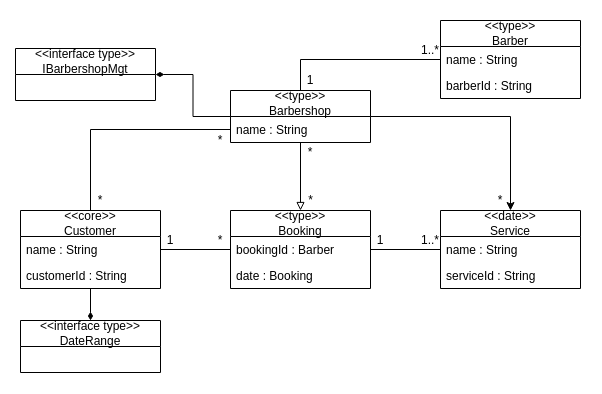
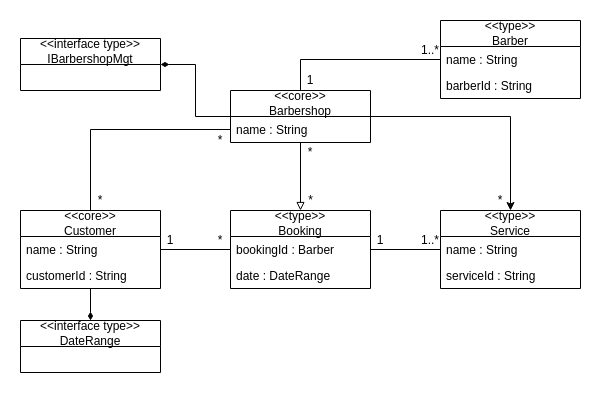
- <mxCell id="35" value="&amp;lt;&amp;lt;interface type&amp;gt;&amp;gt;&lt;br&gt;IBarbershopMgt" style="swimlane;fontStyle=0;childLayout=stackLayout;horizontal=1;startSize=26;fillColor=none;horizontalStack=0;resizeParent=1;resizeParentMax=0;resizeLast=0;collapsible=1;marginBottom=0;whiteSpace=wrap;html=1;" vertex="1" parent="1"><mxGeometry x="15" y="48" width="140" height="52" as="geometry"><mxRectangle x="290" y="490" width="100" height="40" as="alternateBounds" /></mxGeometry></mxCell>
+ <mxCell id="35" value="&amp;lt;&amp;lt;interface type&amp;gt;&amp;gt;&lt;br&gt;IBarbershopMgt" style="swimlane;fontStyle=0;childLayout=stackLayout;horizontal=1;startSize=26;fillColor=none;horizontalStack=0;resizeParent=1;resizeParentMax=0;resizeLast=0;collapsible=1;marginBottom=0;whiteSpace=wrap;html=1;" vertex="1" parent="1"><mxGeometry x="20" y="38" width="140" height="52" as="geometry"><mxRectangle x="290" y="490" width="100" height="40" as="alternateBounds" /></mxGeometry></mxCell>
- <mxCell id="6" value="&amp;lt;&amp;lt;type&amp;gt;&amp;gt;&lt;br&gt;Barbershop" style="swimlane;fontStyle=0;childLayout=stackLayout;horizontal=1;startSize=26;fillColor=none;horizontalStack=0;resizeParent=1;resizeParentMax=0;resizeLast=0;collapsible=1;marginBottom=0;whiteSpace=wrap;html=1;" vertex="1" parent="1"><mxGeometry x="230" y="90" width="140" height="52" as="geometry"><mxRectangle x="290" y="490" width="100" height="40" as="alternateBounds" /></mxGeometry></mxCell>
+ <mxCell id="6" value="&amp;lt;&amp;lt;core&amp;gt;&amp;gt;&lt;br&gt;Barbershop" style="swimlane;fontStyle=0;childLayout=stackLayout;horizontal=1;startSize=26;fillColor=none;horizontalStack=0;resizeParent=1;resizeParentMax=0;resizeLast=0;collapsible=1;marginBottom=0;whiteSpace=wrap;html=1;" vertex="1" parent="1"><mxGeometry x="230" y="90" width="140" height="52" as="geometry"><mxRectangle x="290" y="490" width="100" height="40" as="alternateBounds" /></mxGeometry></mxCell>
- <mxCell id="16" value="&amp;lt;&amp;lt;date&amp;gt;&amp;gt;&lt;br&gt;Service" style="swimlane;fontStyle=0;childLayout=stackLayout;horizontal=1;startSize=26;fillColor=none;horizontalStack=0;resizeParent=1;resizeParentMax=0;resizeLast=0;collapsible=1;marginBottom=0;whiteSpace=wrap;html=1;" vertex="1" parent="1"><mxGeometry x="440" y="210" width="140" height="78" as="geometry"><mxRectangle x="290" y="490" width="100" height="40" as="alternateBounds" /></mxGeometry></mxCell>
+ <mxCell id="16" value="&amp;lt;&amp;lt;type&amp;gt;&amp;gt;&lt;br&gt;Service" style="swimlane;fontStyle=0;childLayout=stackLayout;horizontal=1;startSize=26;fillColor=none;horizontalStack=0;resizeParent=1;resizeParentMax=0;resizeLast=0;collapsible=1;marginBottom=0;whiteSpace=wrap;html=1;" vertex="1" parent="1"><mxGeometry x="440" y="210" width="140" height="78" as="geometry"><mxRectangle x="290" y="490" width="100" height="40" as="alternateBounds" /></mxGeometry></mxCell>
- <mxCell id="15" value="date : Booking" style="text;strokeColor=none;fillColor=none;align=left;verticalAlign=top;spacingLeft=4;spacingRight=4;overflow=hidden;rotatable=0;points=[[0,0.5],[1,0.5]];portConstraint=eastwest;whiteSpace=wrap;html=1;" vertex="1" parent="13"><mxGeometry y="52" width="140" height="26" as="geometry" /></mxCell>
+ <mxCell id="15" value="date : DateRange" style="text;strokeColor=none;fillColor=none;align=left;verticalAlign=top;spacingLeft=4;spacingRight=4;overflow=hidden;rotatable=0;points=[[0,0.5],[1,0.5]];portConstraint=eastwest;whiteSpace=wrap;html=1;" vertex="1" parent="13"><mxGeometry y="52" width="140" height="26" as="geometry" /></mxCell>
